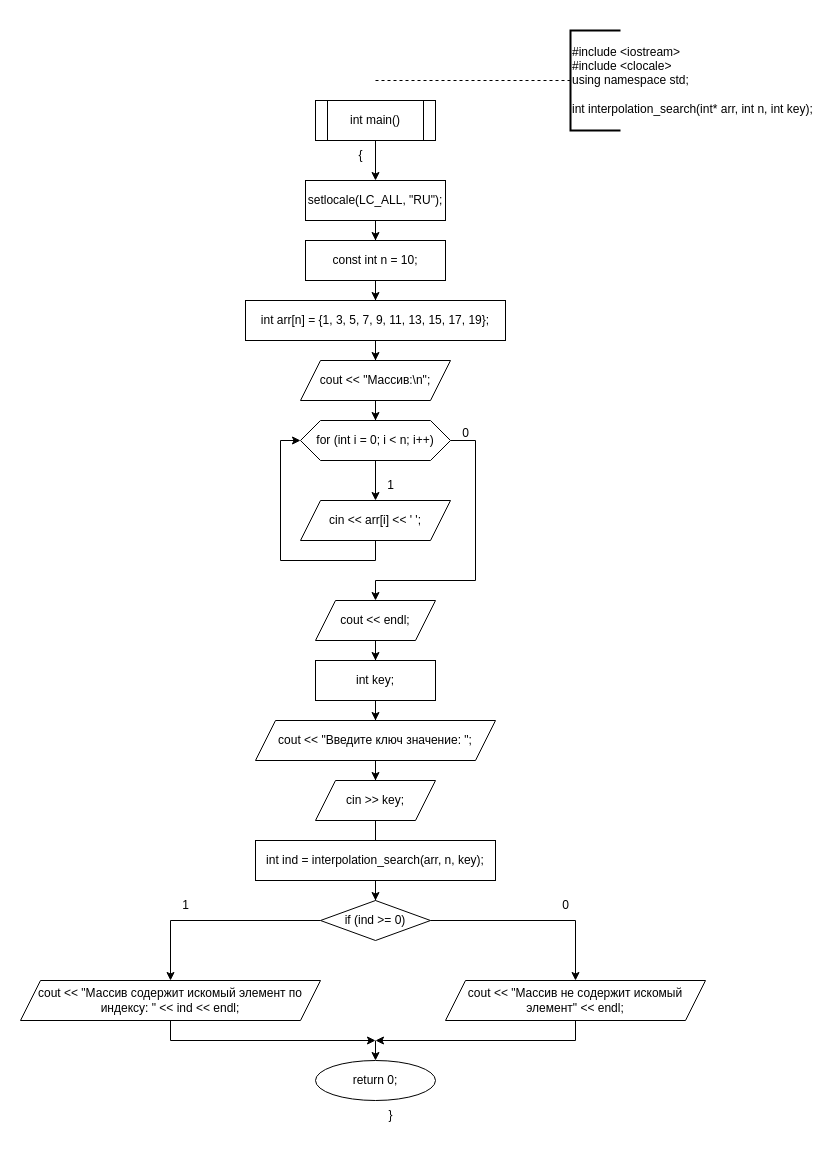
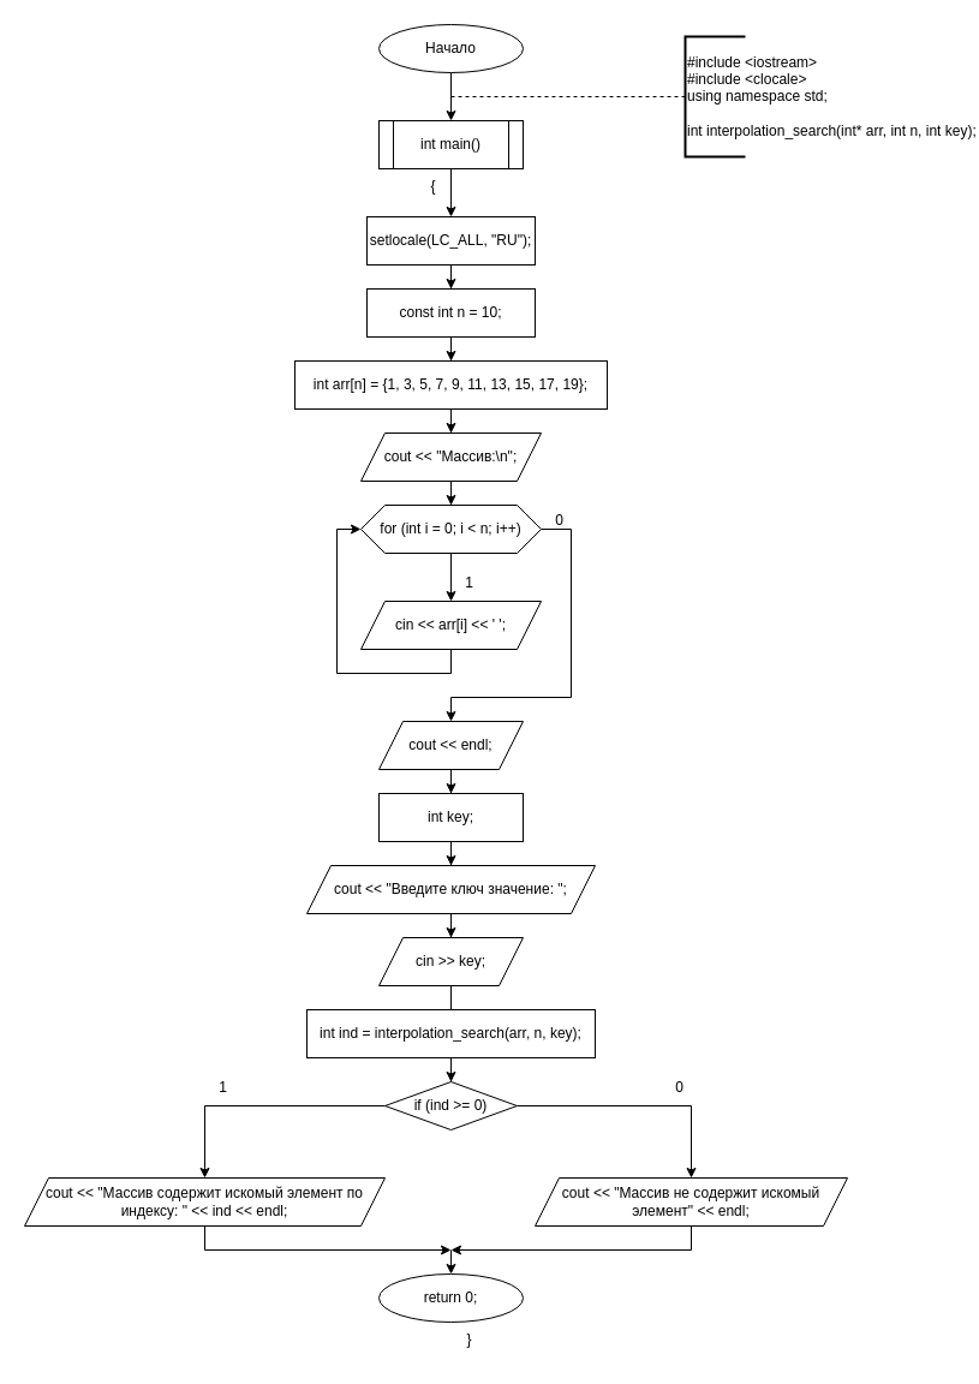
+ <mxCell id="3" value="Начало" style="ellipse;whiteSpace=wrap;html=1;" vertex="1" parent="1"><mxGeometry x="315" y="20" width="120" height="40" as="geometry" /></mxCell>
+ <mxCell id="2" value="" style="edgeStyle=orthogonalEdgeStyle;rounded=0;orthogonalLoop=1;jettySize=auto;html=1;" edge="1" parent="1" source="3" target="5"><mxGeometry relative="1" as="geometry" /></mxCell>
